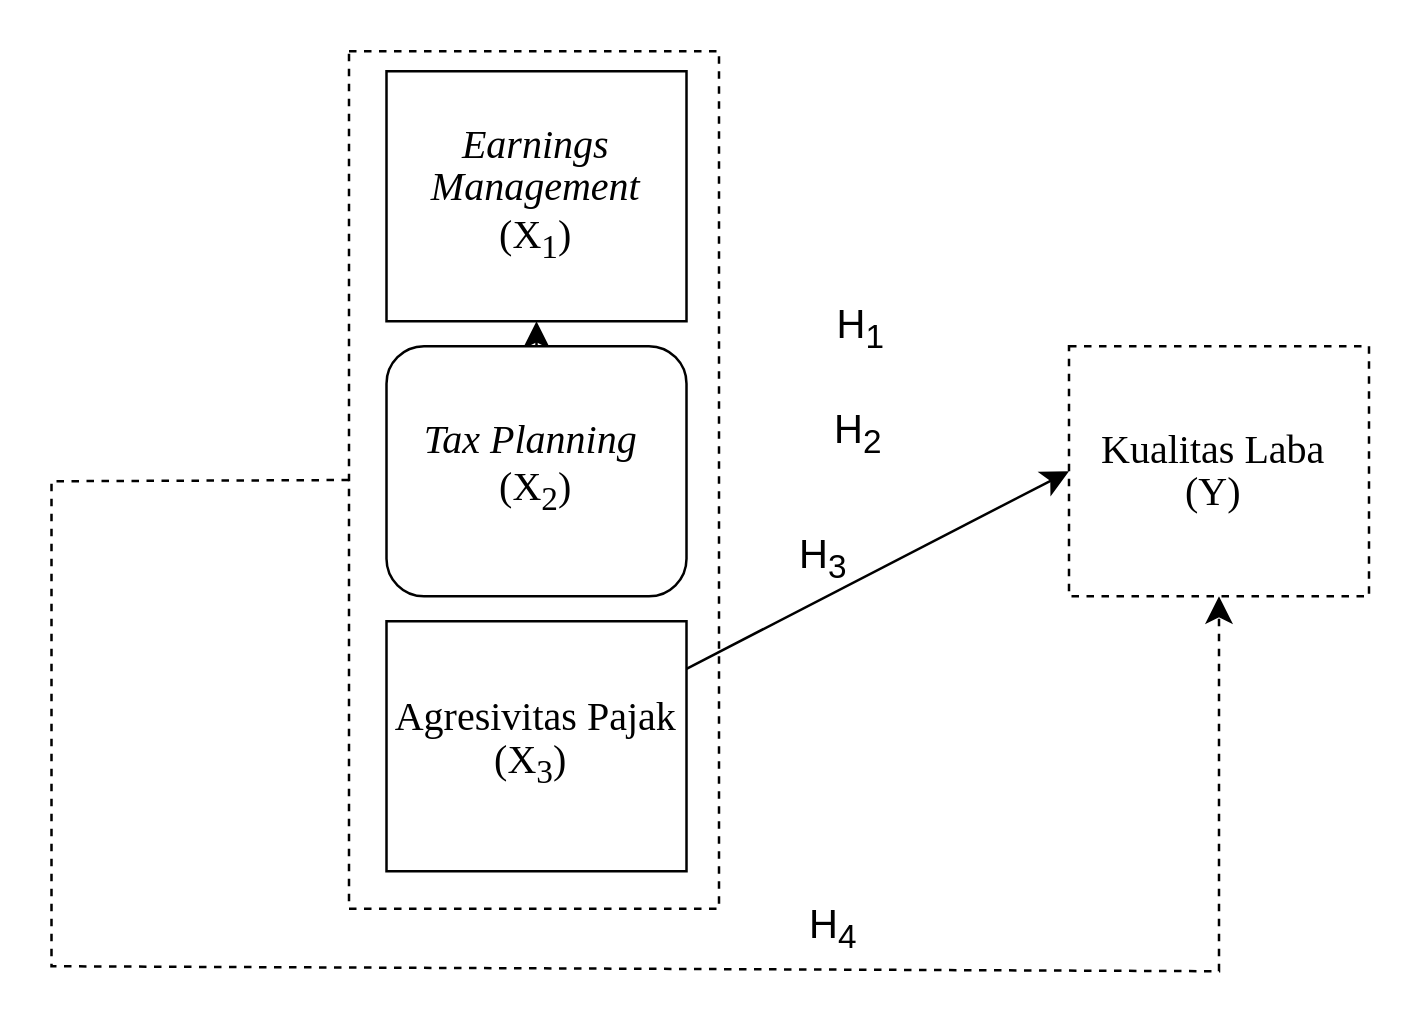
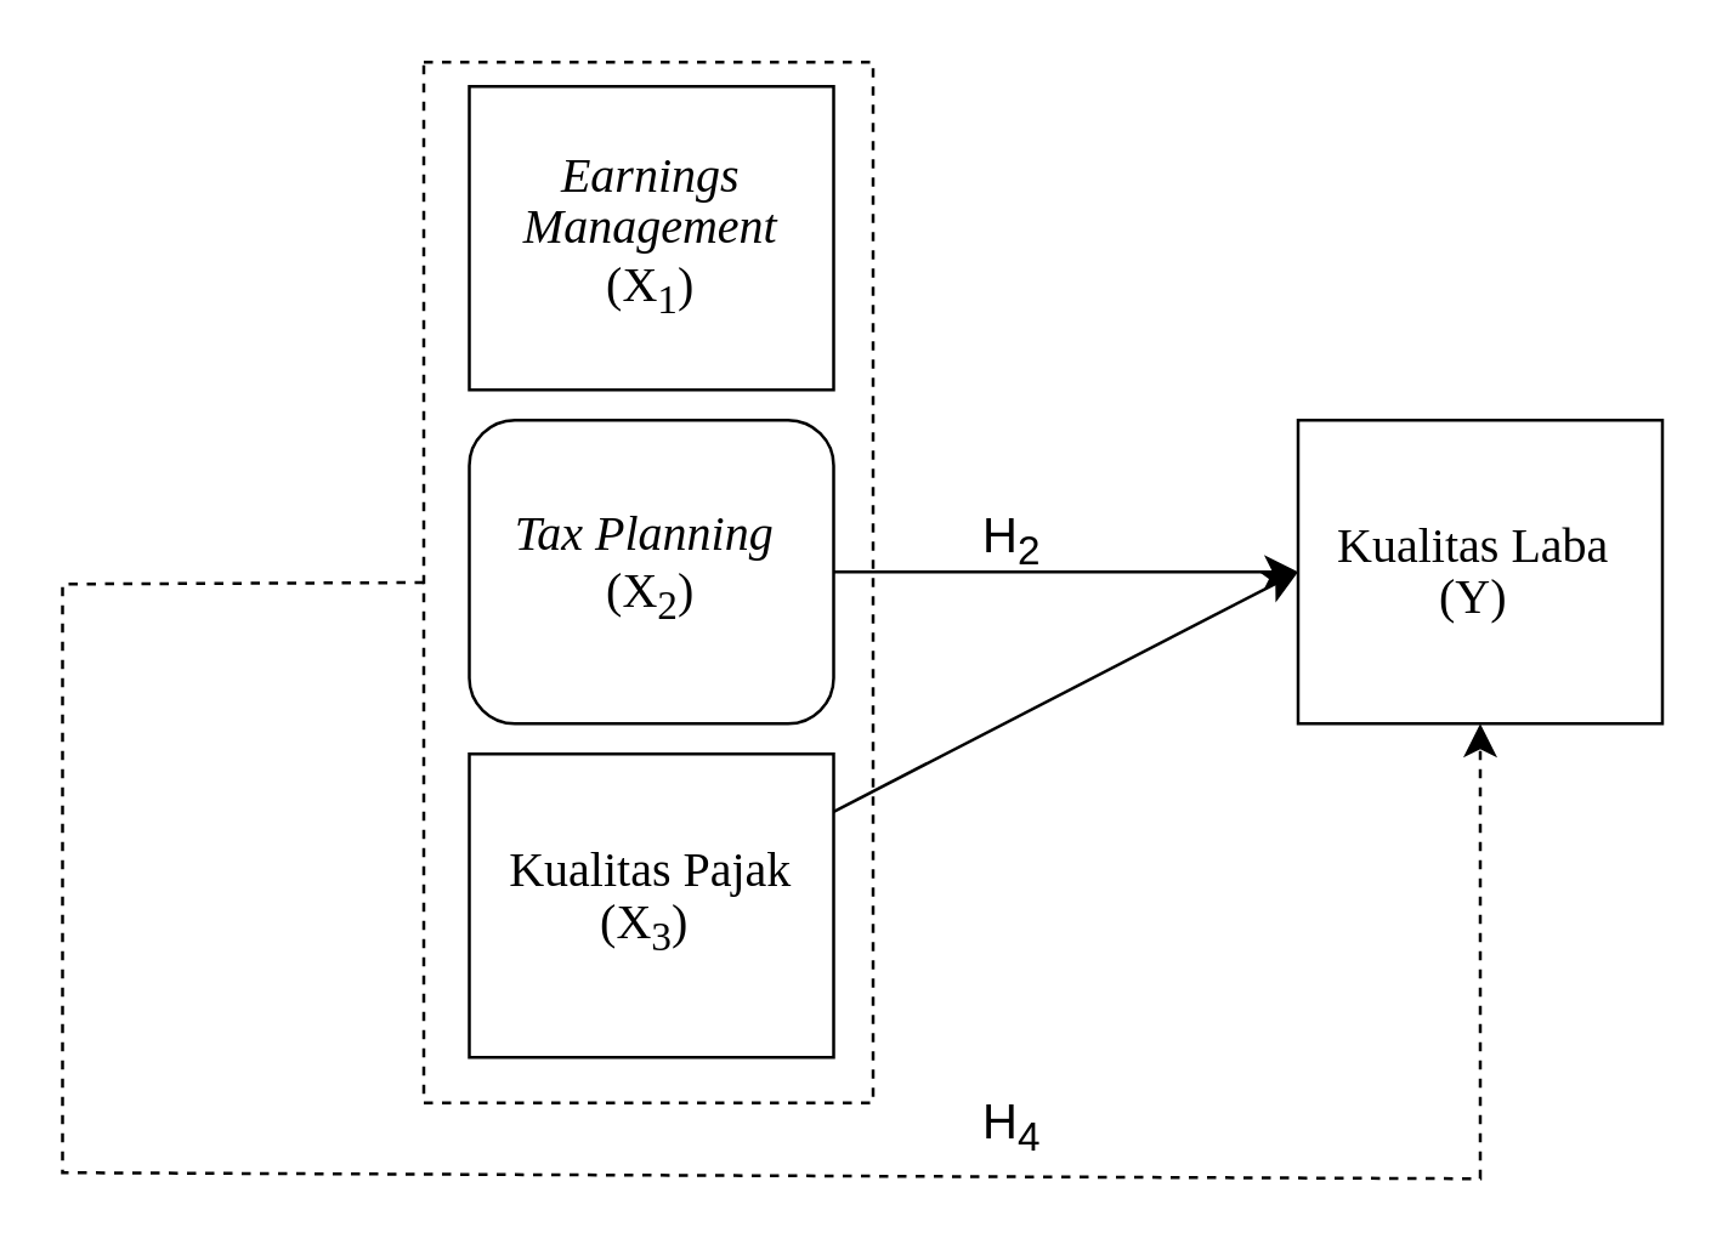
- <mxCell id="10" value="H&lt;sub&gt;1&lt;/sub&gt;" style="text;html=1;align=center;verticalAlign=middle;whiteSpace=wrap;rounded=0;fontSize=16;" vertex="1" parent="1"><mxGeometry x="314" y="116" width="60" height="30" as="geometry" /></mxCell>
- <mxCell id="5" style="edgeStyle=none;curved=1;rounded=0;orthogonalLoop=1;jettySize=auto;html=1;fontSize=12;startSize=8;endSize=8;" edge="1" parent="1" source="6" target="4"><mxGeometry relative="1" as="geometry"><mxPoint x="426.207" y="188" as="targetPoint" /></mxGeometry></mxCell>
+ <mxCell id="5" style="edgeStyle=none;curved=1;rounded=0;orthogonalLoop=1;jettySize=auto;html=1;fontSize=12;startSize=8;endSize=8;entryX=0;entryY=0.5;entryDx=0;entryDy=0;" edge="1" parent="1" source="6" target="9"><mxGeometry relative="1" as="geometry"><mxPoint x="426.207" y="188" as="targetPoint" /></mxGeometry></mxCell>
- <mxCell id="11" value="H&lt;sub&gt;2&lt;/sub&gt;" style="text;html=1;align=center;verticalAlign=middle;whiteSpace=wrap;rounded=0;fontSize=16;" vertex="1" parent="1"><mxGeometry x="313" y="158" width="60" height="30" as="geometry" /></mxCell>
+ <mxCell id="11" value="H&lt;sub&gt;2&lt;/sub&gt;" style="text;html=1;align=center;verticalAlign=middle;whiteSpace=wrap;rounded=0;fontSize=16;" vertex="1" parent="1"><mxGeometry x="303" y="163" width="60" height="30" as="geometry" /></mxCell>
- <mxCell id="9" value="&lt;div&gt;&lt;span style=&quot;font-size:12.0pt;mso-bidi-font-size:&lt;br/&gt;11.0pt;line-height:106%;font-family:&amp;quot;Times New Roman&amp;quot;,serif;mso-fareast-font-family:&lt;br/&gt;&amp;quot;Yu Mincho&amp;quot;;mso-fareast-theme-font:minor-fareast;mso-bidi-theme-font:minor-bidi;&lt;br/&gt;mso-ansi-language:IN;mso-fareast-language:JA;mso-bidi-language:AR-SA;&lt;br/&gt;mso-no-proof:yes&quot; lang=&quot;IN&quot;&gt;&lt;span style=&quot;font-size: 12pt; line-height: 106%;&quot; lang=&quot;IN&quot;&gt;Kualitas Laba&amp;nbsp;&lt;br&gt;&lt;/span&gt;(Y)&amp;nbsp;&lt;/span&gt;&lt;/div&gt;" style="rounded=0;whiteSpace=wrap;html=1;dashed=1;" vertex="1" parent="1"><mxGeometry x="427" y="138" width="120" height="100" as="geometry" /></mxCell>
+ <mxCell id="9" value="&lt;div&gt;&lt;span style=&quot;font-size:12.0pt;mso-bidi-font-size:&lt;br/&gt;11.0pt;line-height:106%;font-family:&amp;quot;Times New Roman&amp;quot;,serif;mso-fareast-font-family:&lt;br/&gt;&amp;quot;Yu Mincho&amp;quot;;mso-fareast-theme-font:minor-fareast;mso-bidi-theme-font:minor-bidi;&lt;br/&gt;mso-ansi-language:IN;mso-fareast-language:JA;mso-bidi-language:AR-SA;&lt;br/&gt;mso-no-proof:yes&quot; lang=&quot;IN&quot;&gt;&lt;span style=&quot;font-size: 12pt; line-height: 106%;&quot; lang=&quot;IN&quot;&gt;Kualitas Laba&amp;nbsp;&lt;br&gt;&lt;/span&gt;(Y)&amp;nbsp;&lt;/span&gt;&lt;/div&gt;" style="rounded=0;whiteSpace=wrap;html=1;" vertex="1" parent="1"><mxGeometry x="427" y="138" width="120" height="100" as="geometry" /></mxCell>
- <mxCell id="12" value="H&lt;sub&gt;3&lt;/sub&gt;" style="text;html=1;align=center;verticalAlign=middle;whiteSpace=wrap;rounded=0;fontSize=16;" vertex="1" parent="1"><mxGeometry x="299" y="208" width="60" height="30" as="geometry" /></mxCell>
- <mxCell id="8" value="&lt;span style=&quot;font-size:12.0pt;mso-bidi-font-size:&lt;br/&gt;11.0pt;line-height:106%;font-family:&amp;quot;Times New Roman&amp;quot;,serif;mso-fareast-font-family:&lt;br/&gt;&amp;quot;Yu Mincho&amp;quot;;mso-fareast-theme-font:minor-fareast;mso-bidi-theme-font:minor-bidi;&lt;br/&gt;mso-ansi-language:IN;mso-fareast-language:JA;mso-bidi-language:AR-SA;&lt;br/&gt;mso-no-proof:yes&quot; lang=&quot;IN&quot;&gt;Agresivitas Pajak&lt;/span&gt;&lt;div&gt;&lt;span style=&quot;font-size:12.0pt;mso-bidi-font-size:&lt;br/&gt;11.0pt;line-height:106%;font-family:&amp;quot;Times New Roman&amp;quot;,serif;mso-fareast-font-family:&lt;br/&gt;&amp;quot;Yu Mincho&amp;quot;;mso-fareast-theme-font:minor-fareast;mso-bidi-theme-font:minor-bidi;&lt;br/&gt;mso-ansi-language:IN;mso-fareast-language:JA;mso-bidi-language:AR-SA;&lt;br/&gt;mso-no-proof:yes&quot; lang=&quot;IN&quot;&gt;(X&lt;sub&gt;3&lt;/sub&gt;)&amp;nbsp;&lt;/span&gt;&lt;/div&gt;" style="rounded=0;whiteSpace=wrap;html=1;" vertex="1" parent="1"><mxGeometry x="154" y="248" width="120" height="100" as="geometry" /></mxCell>
+ <mxCell id="8" value="&lt;span style=&quot;font-size:12.0pt;mso-bidi-font-size:&lt;br/&gt;11.0pt;line-height:106%;font-family:&amp;quot;Times New Roman&amp;quot;,serif;mso-fareast-font-family:&lt;br/&gt;&amp;quot;Yu Mincho&amp;quot;;mso-fareast-theme-font:minor-fareast;mso-bidi-theme-font:minor-bidi;&lt;br/&gt;mso-ansi-language:IN;mso-fareast-language:JA;mso-bidi-language:AR-SA;&lt;br/&gt;mso-no-proof:yes&quot; lang=&quot;IN&quot;&gt;Kualitas Pajak&lt;/span&gt;&lt;div&gt;&lt;span style=&quot;font-size:12.0pt;mso-bidi-font-size:&lt;br/&gt;11.0pt;line-height:106%;font-family:&amp;quot;Times New Roman&amp;quot;,serif;mso-fareast-font-family:&lt;br/&gt;&amp;quot;Yu Mincho&amp;quot;;mso-fareast-theme-font:minor-fareast;mso-bidi-theme-font:minor-bidi;&lt;br/&gt;mso-ansi-language:IN;mso-fareast-language:JA;mso-bidi-language:AR-SA;&lt;br/&gt;mso-no-proof:yes&quot; lang=&quot;IN&quot;&gt;(X&lt;sub&gt;3&lt;/sub&gt;)&amp;nbsp;&lt;/span&gt;&lt;/div&gt;" style="rounded=0;whiteSpace=wrap;html=1;" vertex="1" parent="1"><mxGeometry x="154" y="248" width="120" height="100" as="geometry" /></mxCell>
